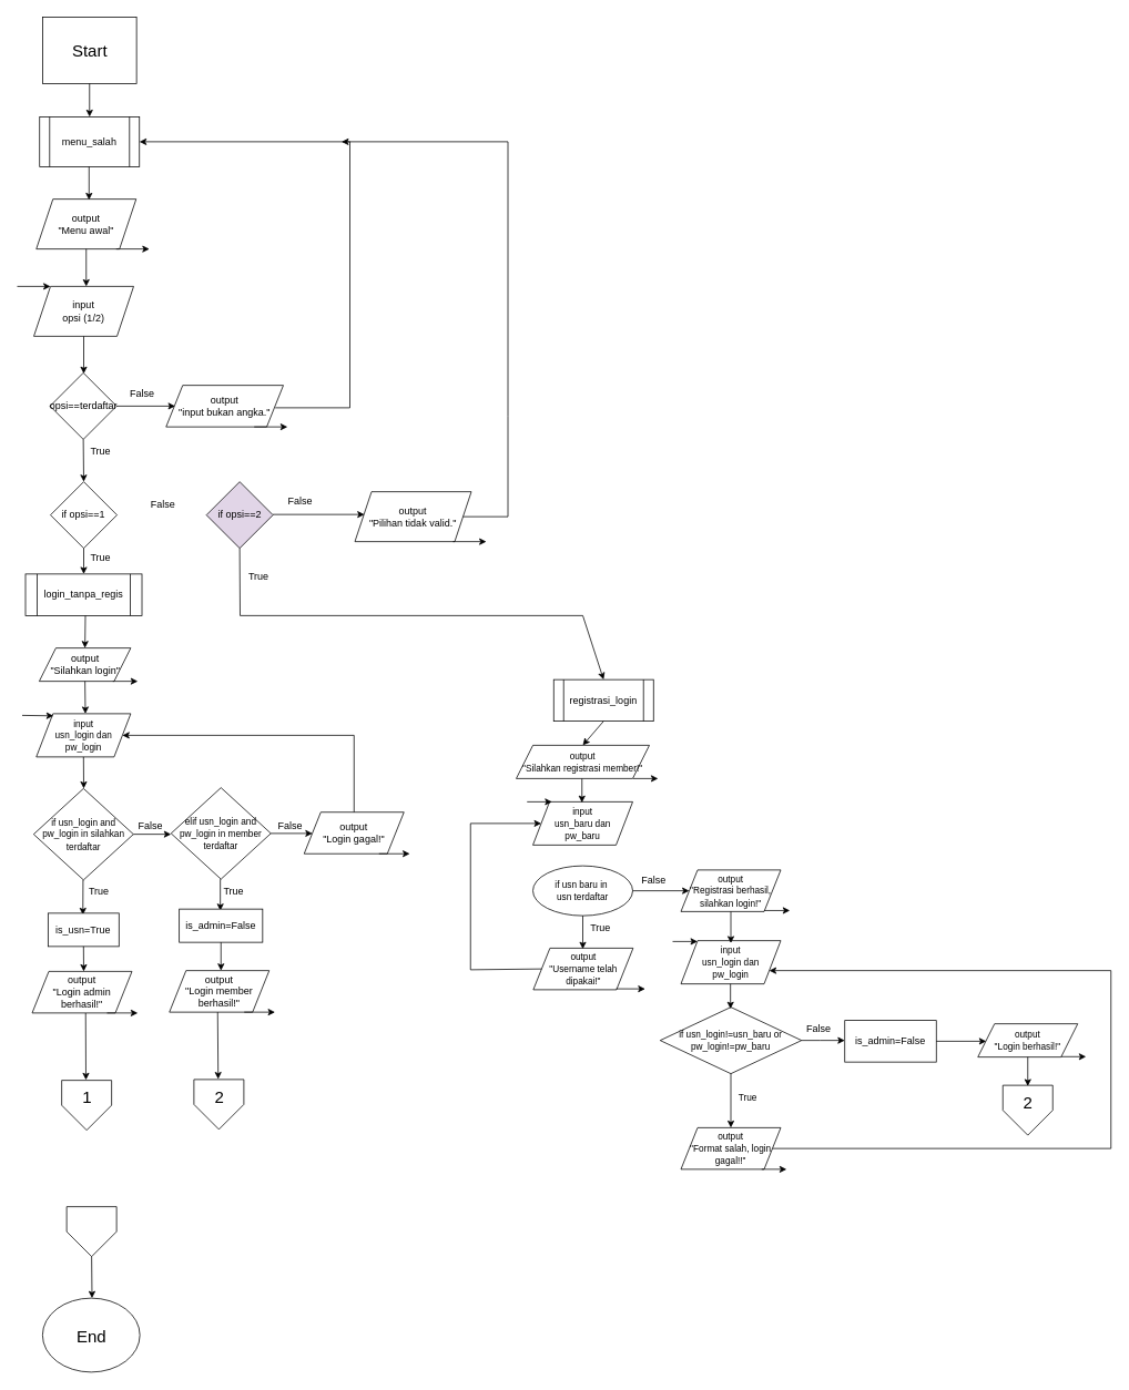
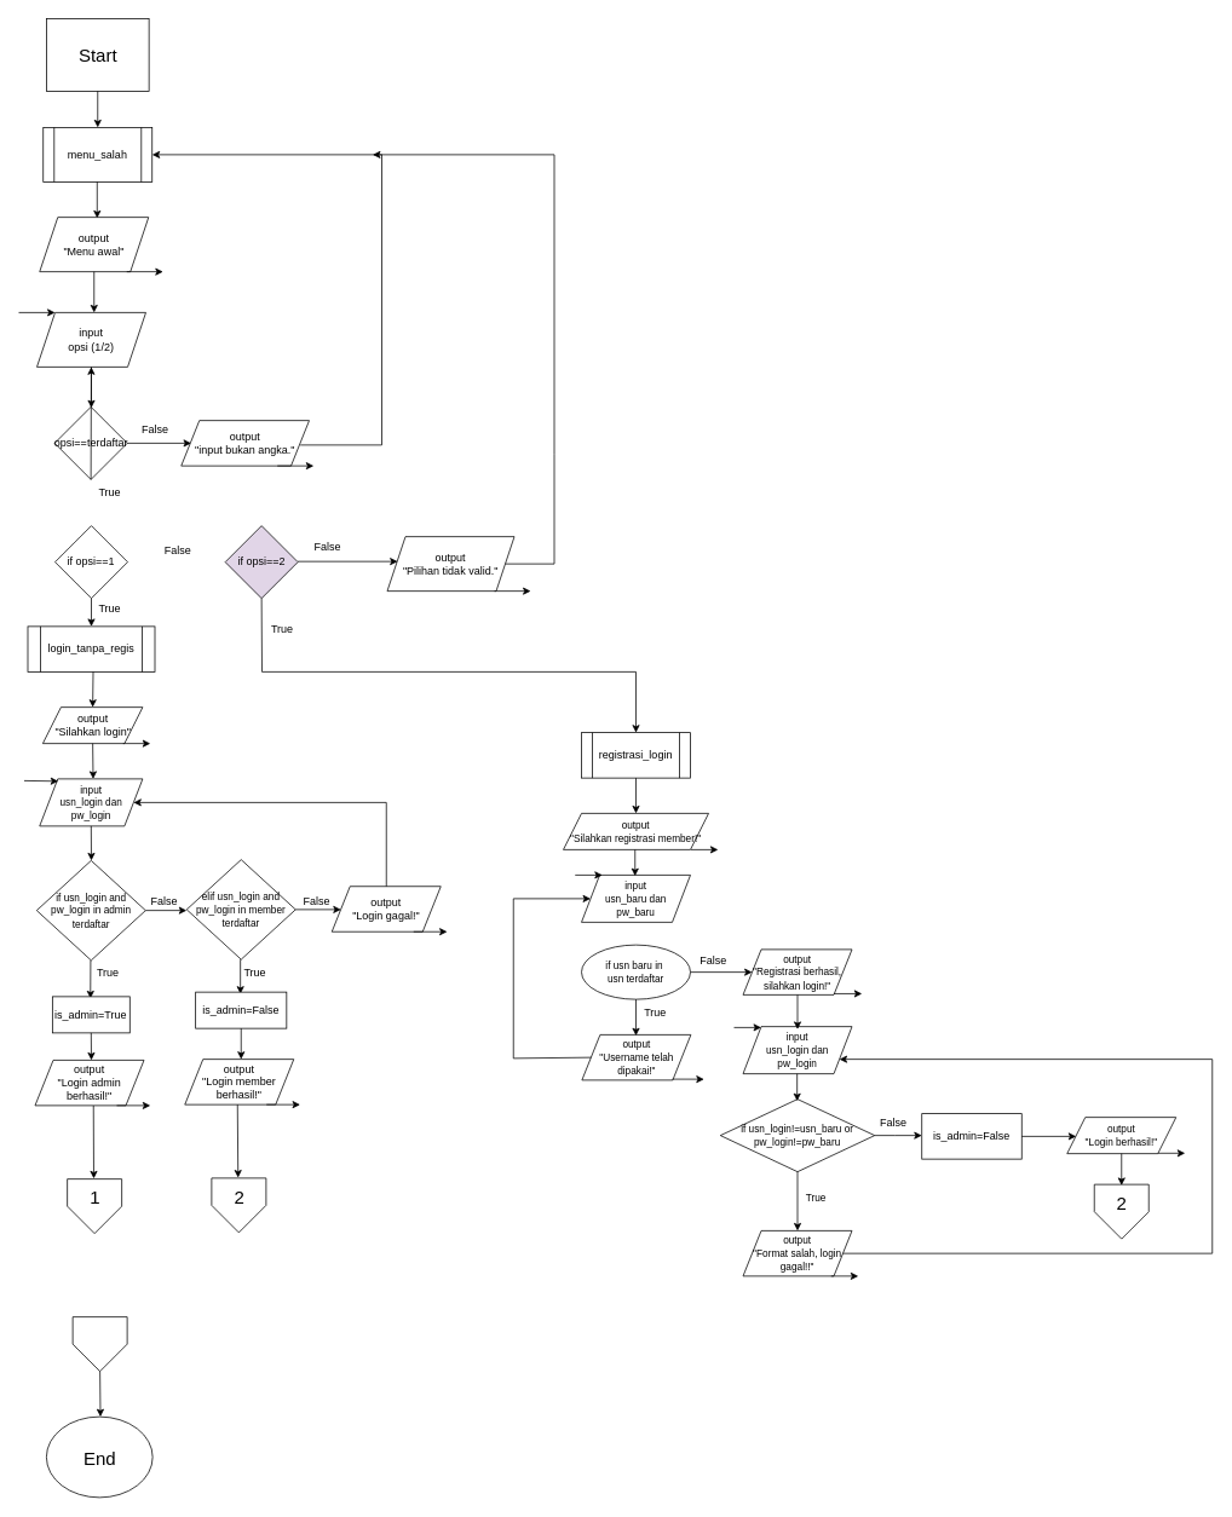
- <mxCell id="49" value="" style="endArrow=classic;html=1;rounded=0;exitX=0.5;exitY=1;exitDx=0;exitDy=0;entryX=0.5;entryY=0;entryDx=0;entryDy=0;" parent="1" source="48" target="8" edge="1"><mxGeometry width="50" height="50" relative="1" as="geometry"><mxPoint x="270" y="510" as="sourcePoint" /><mxPoint x="320" y="460" as="targetPoint" /></mxGeometry></mxCell>
+ <mxCell id="49" value="" style="endArrow=classic;html=1;rounded=0;exitX=0.5;exitY=1;exitDx=0;exitDy=0;" parent="1" source="48" target="6" edge="1"><mxGeometry width="50" height="50" relative="1" as="geometry"><mxPoint x="270" y="510" as="sourcePoint" /><mxPoint x="320" y="460" as="targetPoint" /></mxGeometry></mxCell>
- <mxCell id="55" value="registrasi_login" style="shape=process;whiteSpace=wrap;html=1;backgroundOutline=1;" parent="1" vertex="1"><mxGeometry x="665" y="817" width="120" height="50" as="geometry" /></mxCell>
+ <mxCell id="55" value="registrasi_login" style="shape=process;whiteSpace=wrap;html=1;backgroundOutline=1;" parent="1" vertex="1"><mxGeometry x="640" y="807" width="120" height="50" as="geometry" /></mxCell>
- <mxCell id="16" value="&lt;font style=&quot;font-size: 11px;&quot;&gt;if usn_login and pw_login in silahkan terdaftar&lt;/font&gt;" style="rhombus;whiteSpace=wrap;html=1;" parent="1" vertex="1"><mxGeometry x="39.75" y="948" width="120" height="110" as="geometry" /></mxCell>
+ <mxCell id="16" value="&lt;font style=&quot;font-size: 11px;&quot;&gt;if usn_login and pw_login in admin terdaftar&lt;/font&gt;" style="rhombus;whiteSpace=wrap;html=1;" parent="1" vertex="1"><mxGeometry x="39.75" y="948" width="120" height="110" as="geometry" /></mxCell>
- <mxCell id="19" value="is_usn=True" style="rounded=0;whiteSpace=wrap;html=1;" parent="1" vertex="1"><mxGeometry x="57.13" y="1098" width="85.25" height="40" as="geometry" /></mxCell>
+ <mxCell id="19" value="is_admin=True" style="rounded=0;whiteSpace=wrap;html=1;" parent="1" vertex="1"><mxGeometry x="57.13" y="1098" width="85.25" height="40" as="geometry" /></mxCell>
